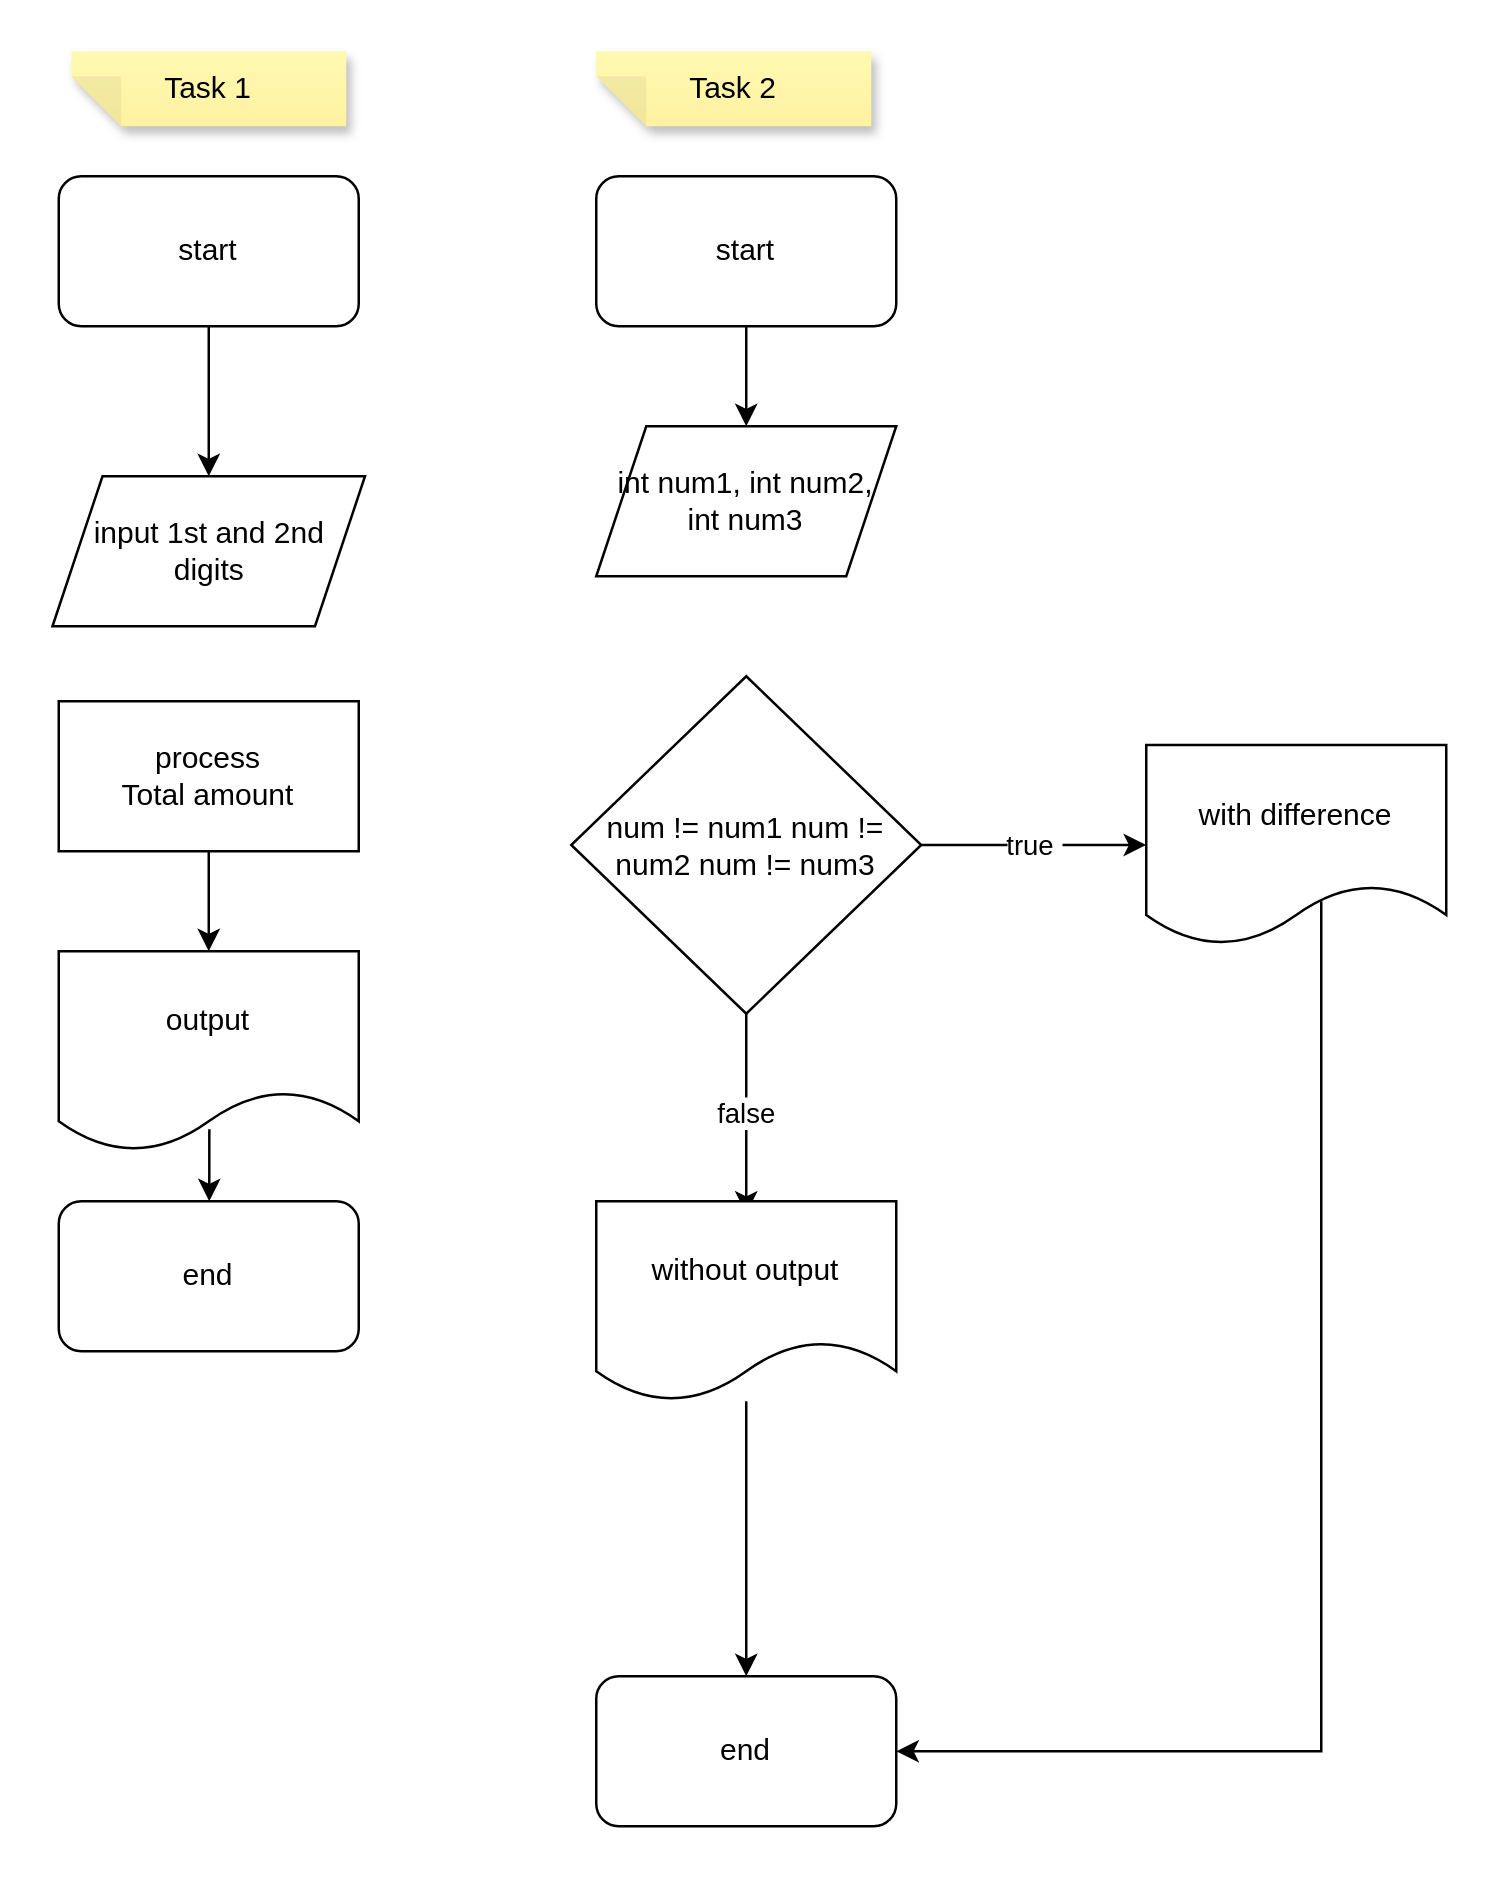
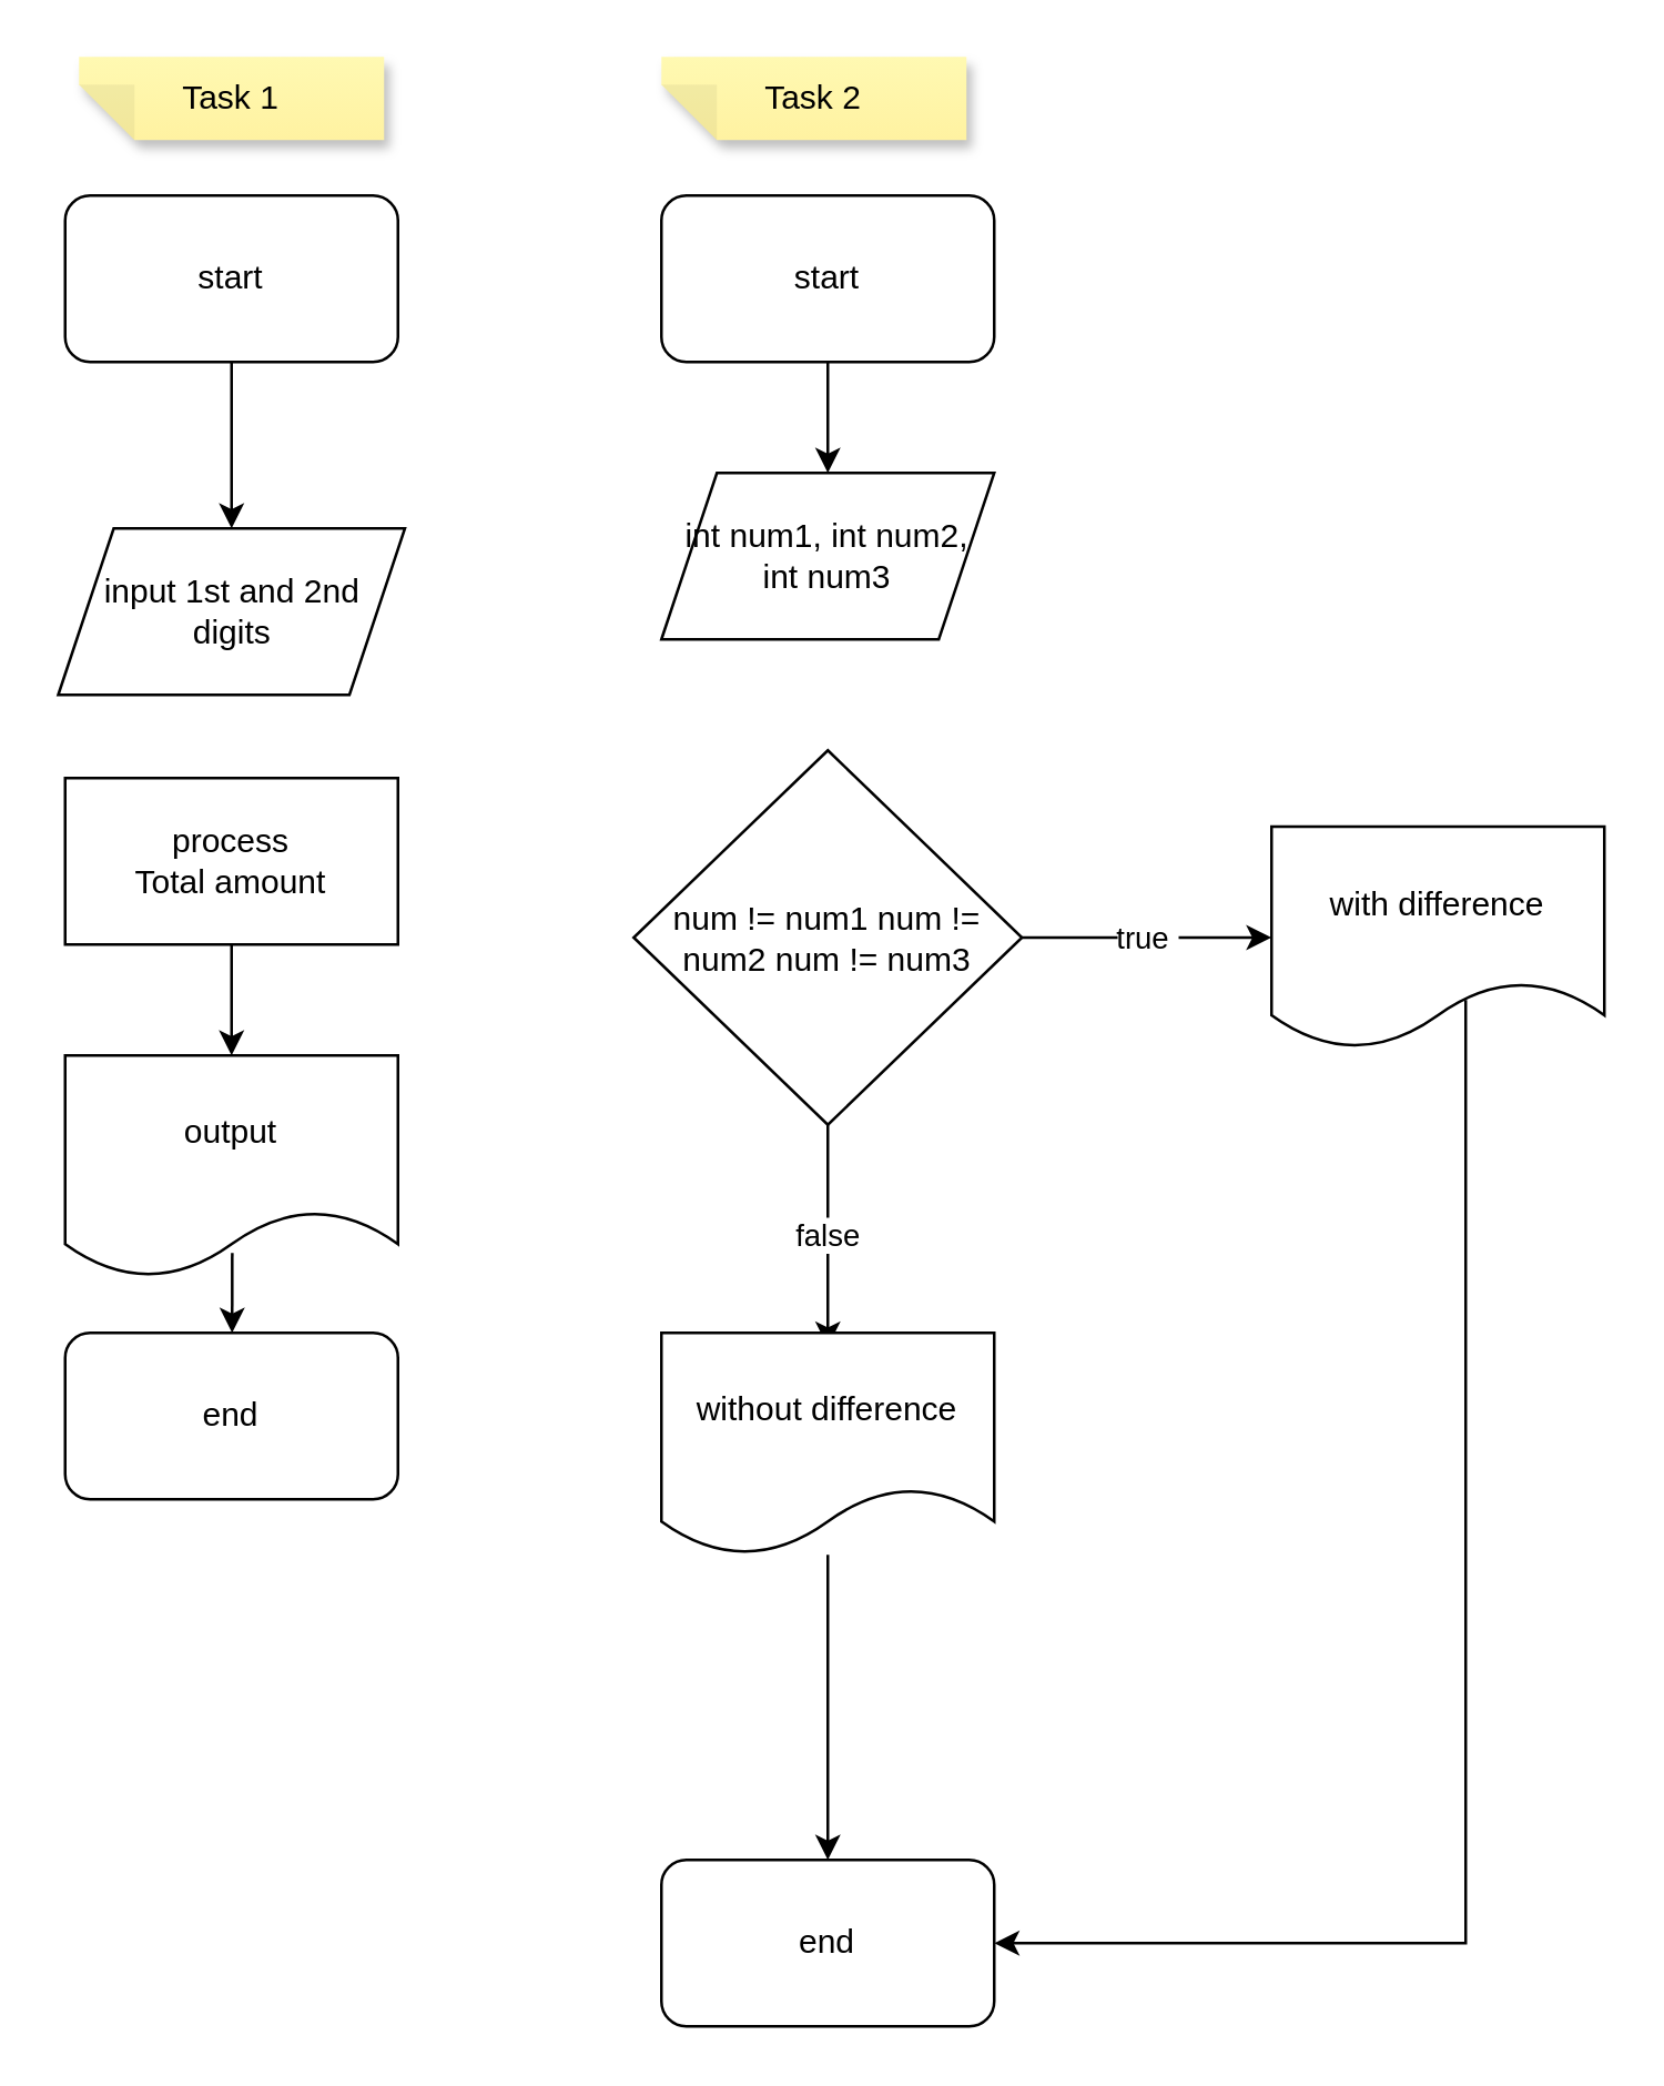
- <mxCell id="20" value="without output" style="shape=document;whiteSpace=wrap;html=1;boundedLbl=1;" vertex="1" parent="1"><mxGeometry x="238" y="480" width="120" height="80" as="geometry" /></mxCell>
+ <mxCell id="20" value="without difference" style="shape=document;whiteSpace=wrap;html=1;boundedLbl=1;" vertex="1" parent="1"><mxGeometry x="238" y="480" width="120" height="80" as="geometry" /></mxCell>
